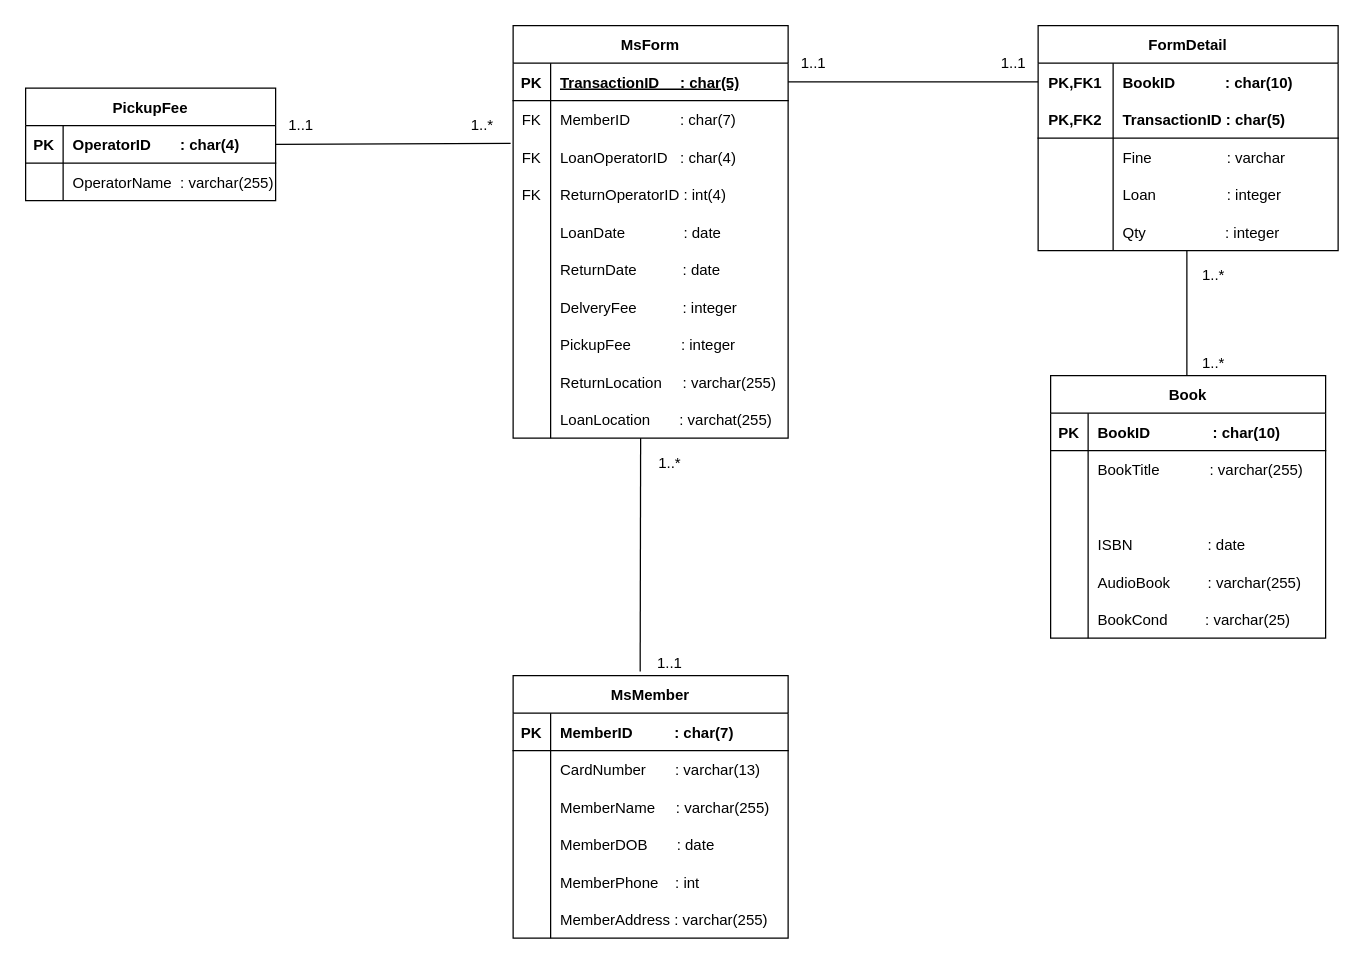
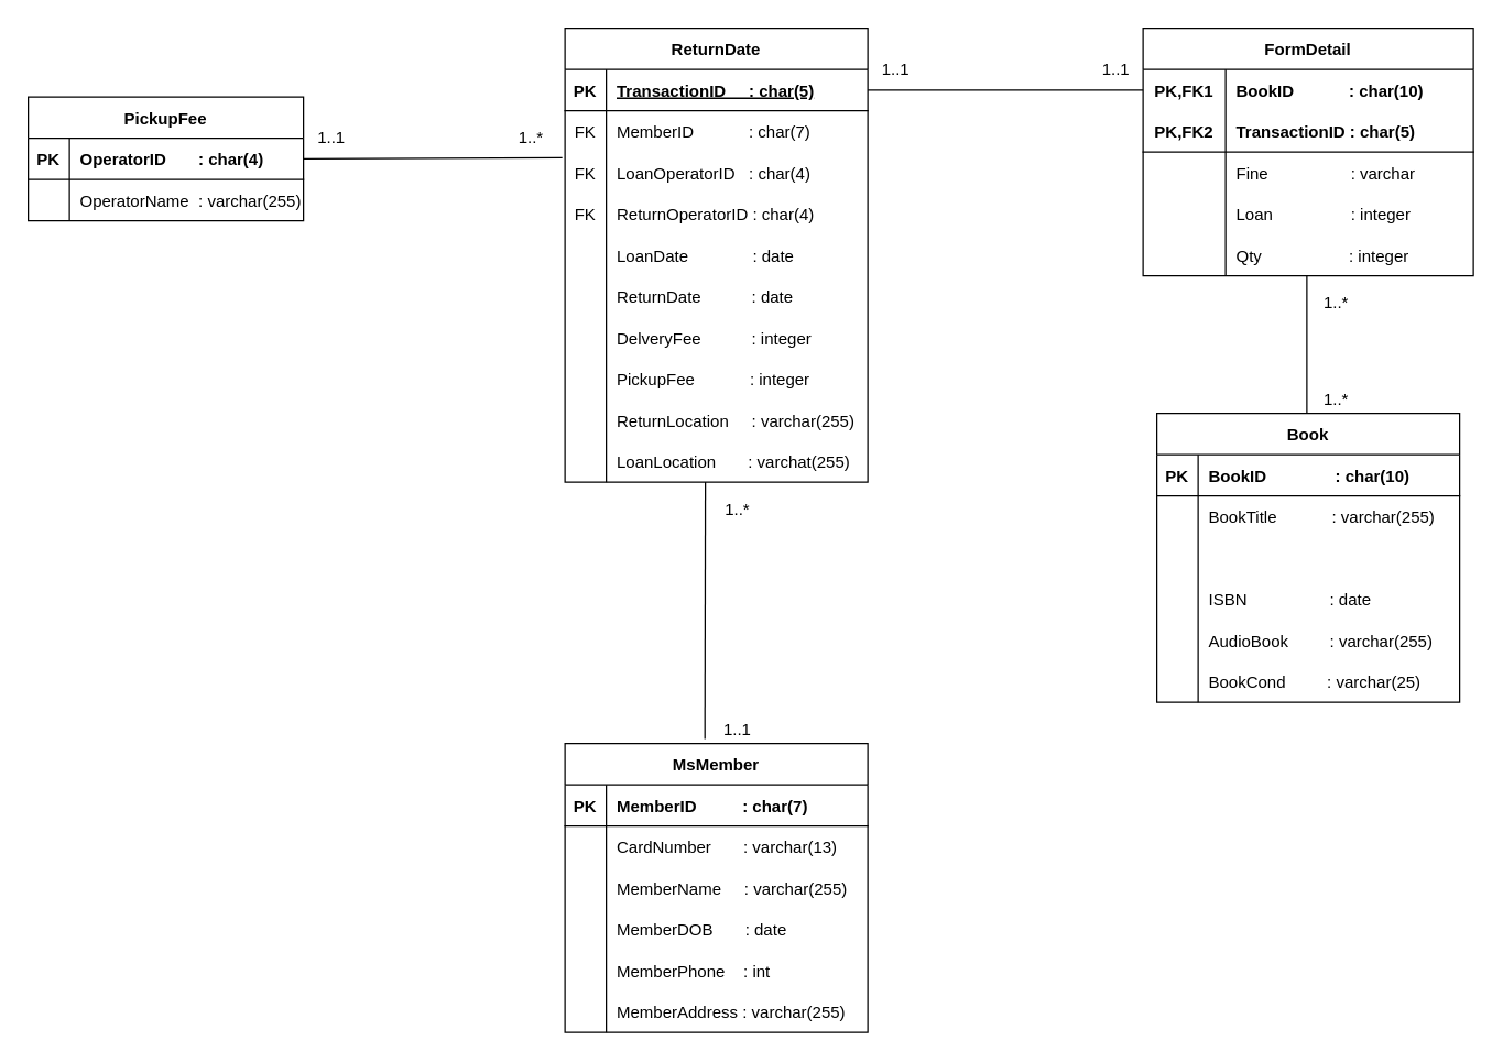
- <mxCell id="2" value="MsForm" style="shape=table;startSize=30;container=1;collapsible=1;childLayout=tableLayout;fixedRows=1;rowLines=0;fontStyle=1;align=center;resizeLast=1;" vertex="1" parent="1"><mxGeometry x="410" y="20" width="220" height="330" as="geometry" /></mxCell>
+ <mxCell id="2" value="ReturnDate" style="shape=table;startSize=30;container=1;collapsible=1;childLayout=tableLayout;fixedRows=1;rowLines=0;fontStyle=1;align=center;resizeLast=1;" vertex="1" parent="1"><mxGeometry x="410" y="20" width="220" height="330" as="geometry" /></mxCell>
- <mxCell id="14" value="ReturnOperatorID : int(4)" style="shape=partialRectangle;connectable=0;fillColor=none;top=0;left=0;bottom=0;right=0;align=left;spacingLeft=6;overflow=hidden;" vertex="1" parent="12"><mxGeometry x="30" width="190" height="30" as="geometry"><mxRectangle width="190" height="30" as="alternateBounds" /></mxGeometry></mxCell>
+ <mxCell id="14" value="ReturnOperatorID : char(4)" style="shape=partialRectangle;connectable=0;fillColor=none;top=0;left=0;bottom=0;right=0;align=left;spacingLeft=6;overflow=hidden;" vertex="1" parent="12"><mxGeometry x="30" width="190" height="30" as="geometry"><mxRectangle width="190" height="30" as="alternateBounds" /></mxGeometry></mxCell>
